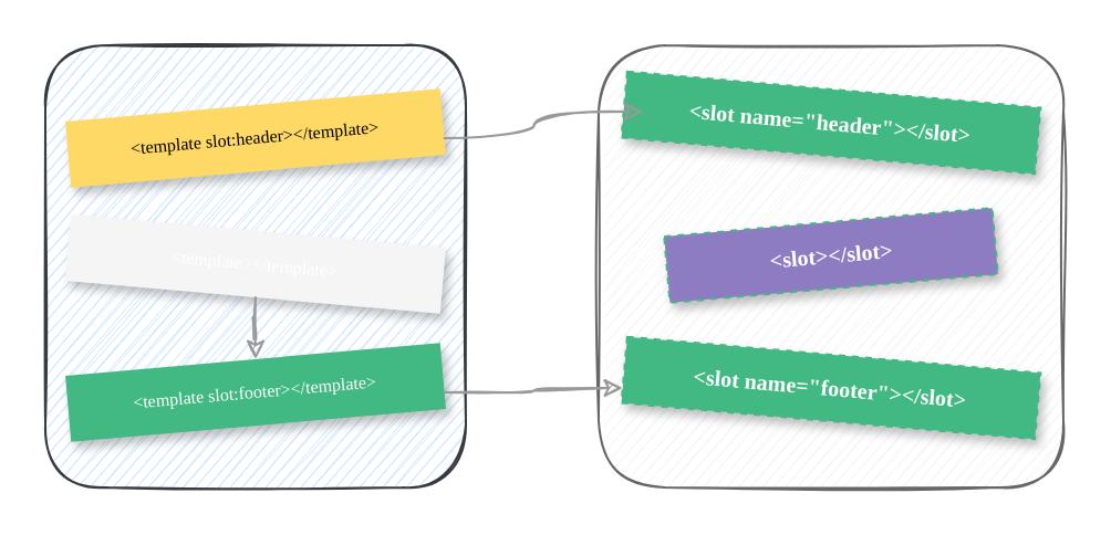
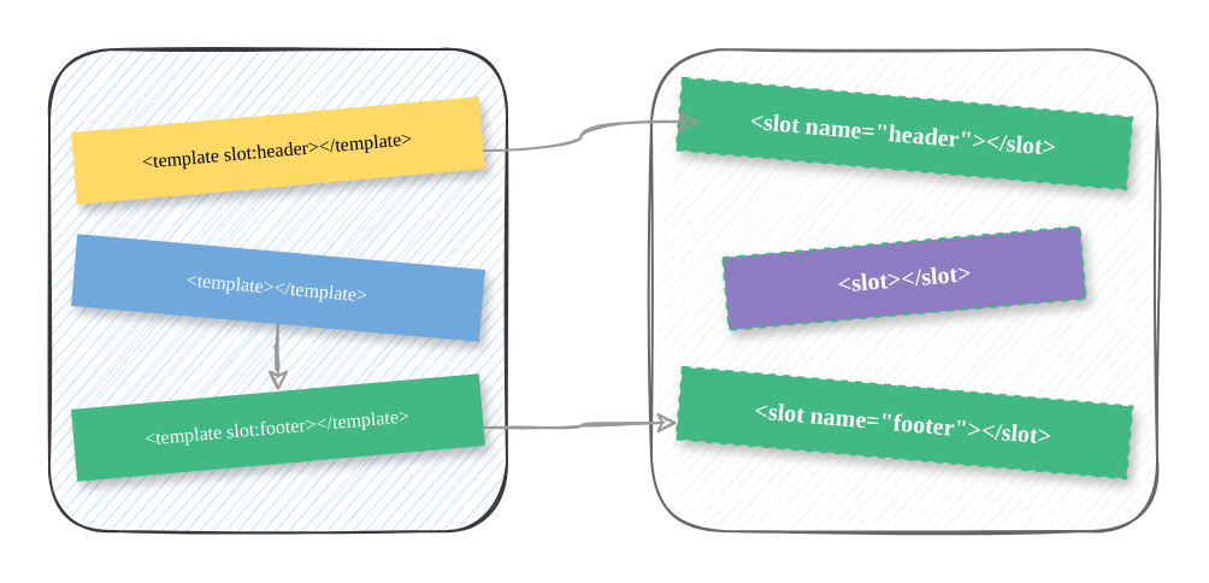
- <mxCell id="7" value="&amp;lt;template&amp;gt;&amp;lt;/template&amp;gt;" style="rounded=0;whiteSpace=wrap;html=1;shadow=1;glass=0;dashed=1;labelBackgroundColor=none;sketch=0;strokeColor=none;fillColor=#f5f5f5;fontColor=#FFFFFF;fontSize=8;fontFamily=JetBrains Mono;rotation=5;" vertex="1" parent="4"><mxGeometry x="10" y="84" width="170" height="30" as="geometry" /></mxCell>
+ <mxCell id="7" value="&amp;lt;template&amp;gt;&amp;lt;/template&amp;gt;" style="rounded=0;whiteSpace=wrap;html=1;shadow=1;glass=0;dashed=1;labelBackgroundColor=none;sketch=0;strokeColor=none;fillColor=#6fa8dc;fontColor=#FFFFFF;fontSize=8;fontFamily=JetBrains Mono;rotation=5;" vertex="1" parent="4"><mxGeometry x="10" y="84" width="170" height="30" as="geometry" /></mxCell>
